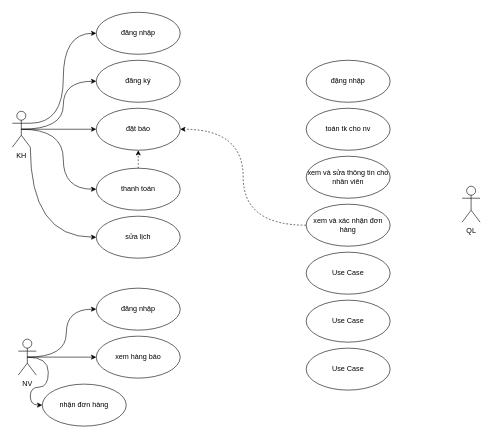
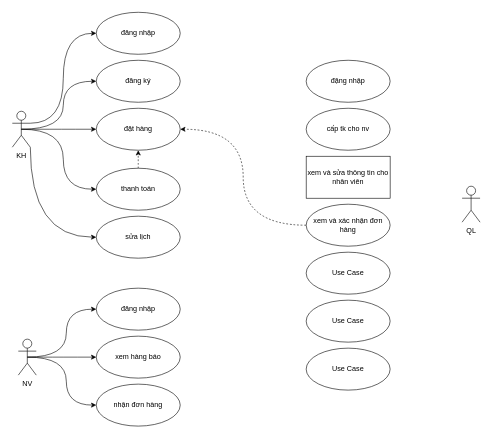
- <mxCell id="10" value="đặt báo" style="ellipse;whiteSpace=wrap;html=1;" parent="1" vertex="1"><mxGeometry x="160" y="180" width="140" height="70" as="geometry" /></mxCell>
+ <mxCell id="10" value="đặt hàng" style="ellipse;whiteSpace=wrap;html=1;" parent="1" vertex="1"><mxGeometry x="160" y="180" width="140" height="70" as="geometry" /></mxCell>
- <mxCell id="29" value="toán tk cho nv" style="ellipse;whiteSpace=wrap;html=1;" parent="23" vertex="1"><mxGeometry y="80" width="140" height="70" as="geometry" /></mxCell>
+ <mxCell id="29" value="cấp tk cho nv" style="ellipse;whiteSpace=wrap;html=1;" parent="23" vertex="1"><mxGeometry y="80" width="140" height="70" as="geometry" /></mxCell>
- <mxCell id="28" value="xem và sửa thông tin cho nhân viên" style="ellipse;whiteSpace=wrap;html=1;" parent="23" vertex="1"><mxGeometry y="160" width="140" height="70" as="geometry" /></mxCell>
+ <mxCell id="28" value="xem và sửa thông tin cho nhân viên" style="whiteSpace=wrap;html=1;rounded=0;" parent="23" vertex="1"><mxGeometry y="160" width="140" height="70" as="geometry" /></mxCell>
- <mxCell id="20" value="nhận đơn hàng" style="ellipse;whiteSpace=wrap;html=1;" parent="1" vertex="1"><mxGeometry x="70" y="640" width="140" height="70" as="geometry" /></mxCell>
+ <mxCell id="20" value="nhận đơn hàng" style="ellipse;whiteSpace=wrap;html=1;" parent="1" vertex="1"><mxGeometry x="160" y="640" width="140" height="70" as="geometry" /></mxCell>
